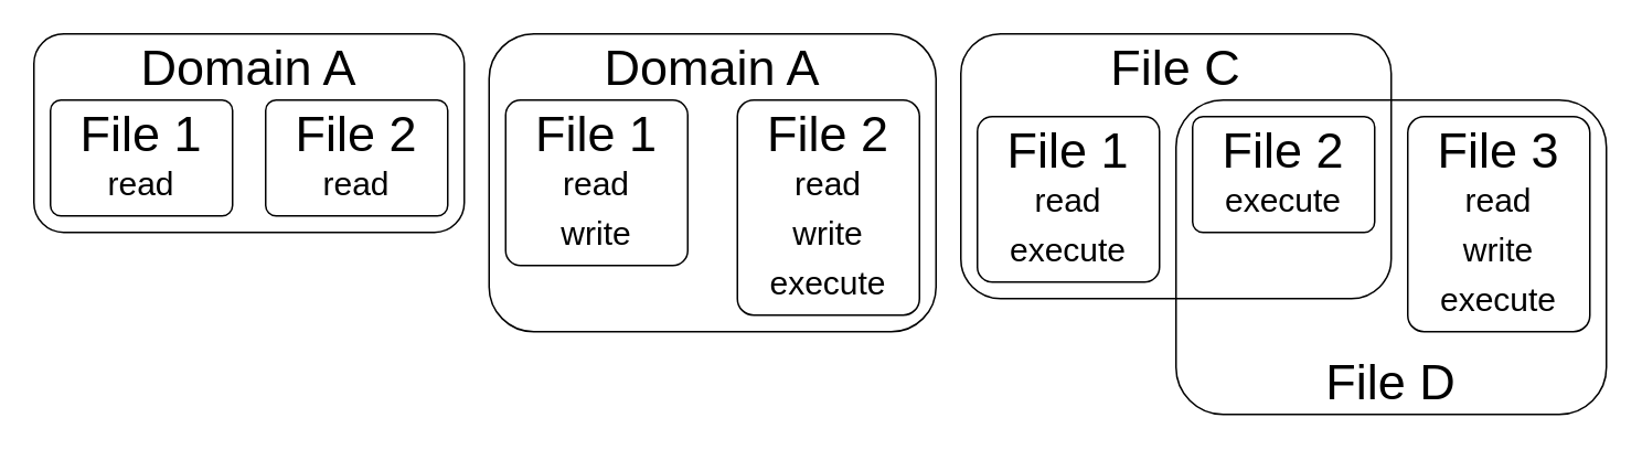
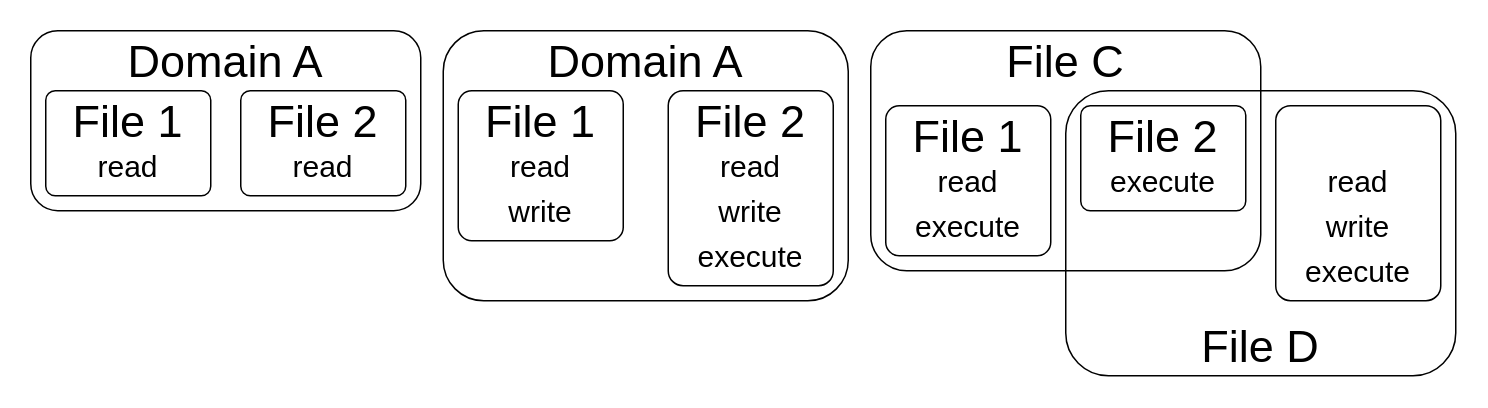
- <mxCell id="29" value="File 3" style="text;html=1;strokeColor=none;fillColor=none;align=center;verticalAlign=middle;whiteSpace=wrap;rounded=0;fontSize=30;" vertex="1" parent="1"><mxGeometry x="850" y="80" width="110" height="20" as="geometry" /></mxCell>
